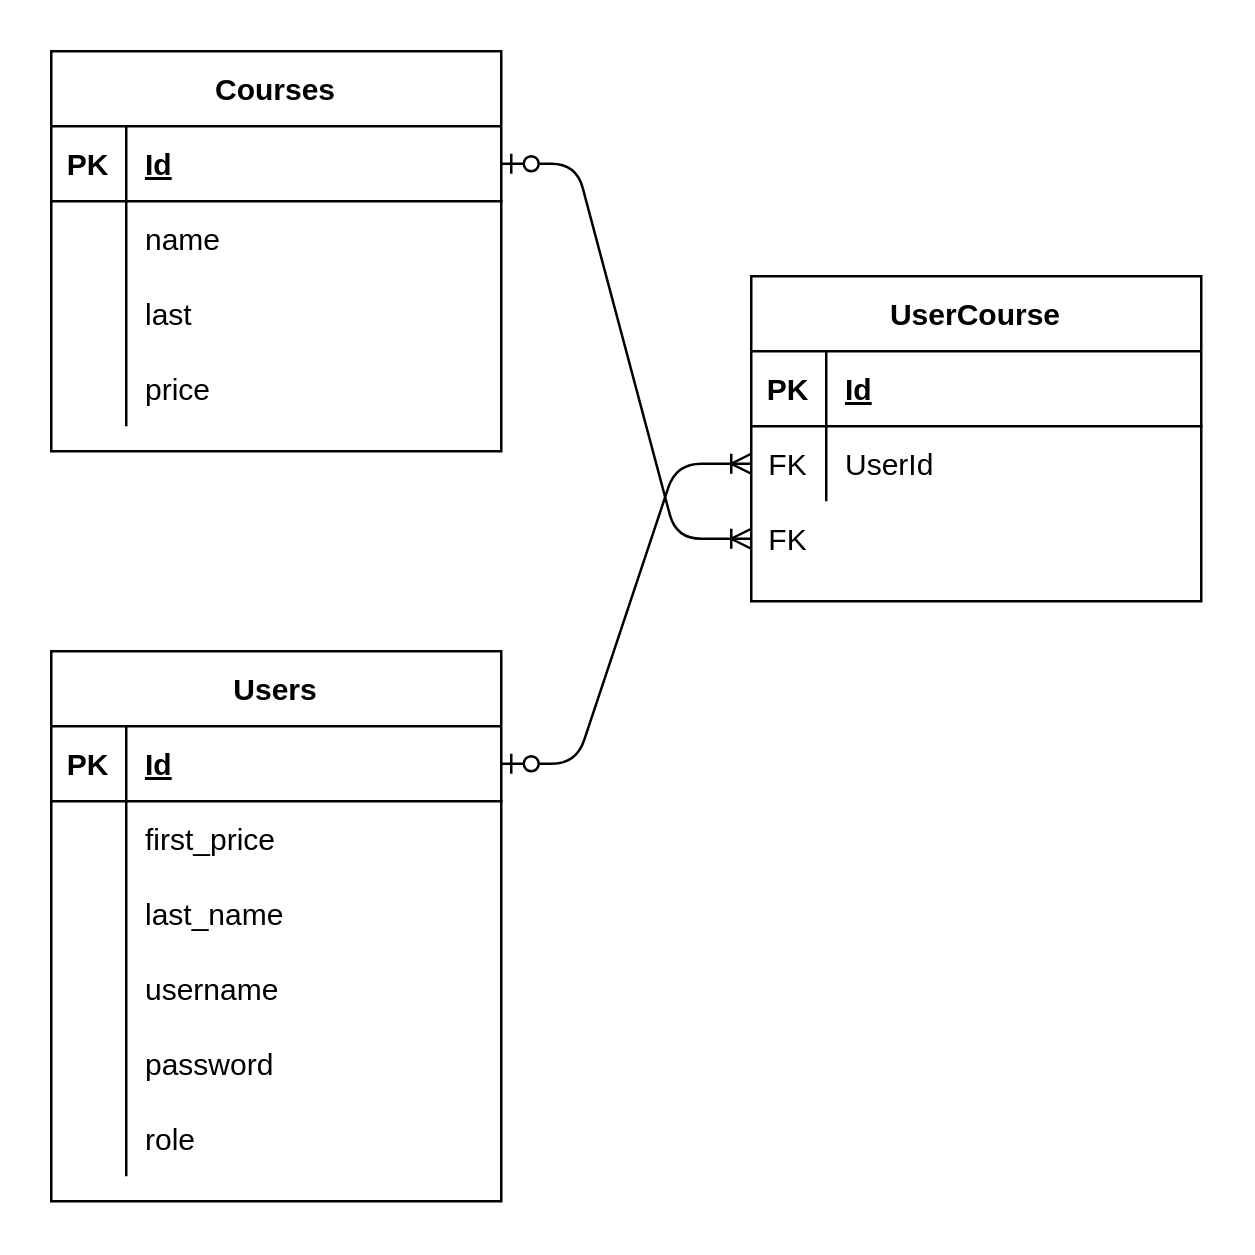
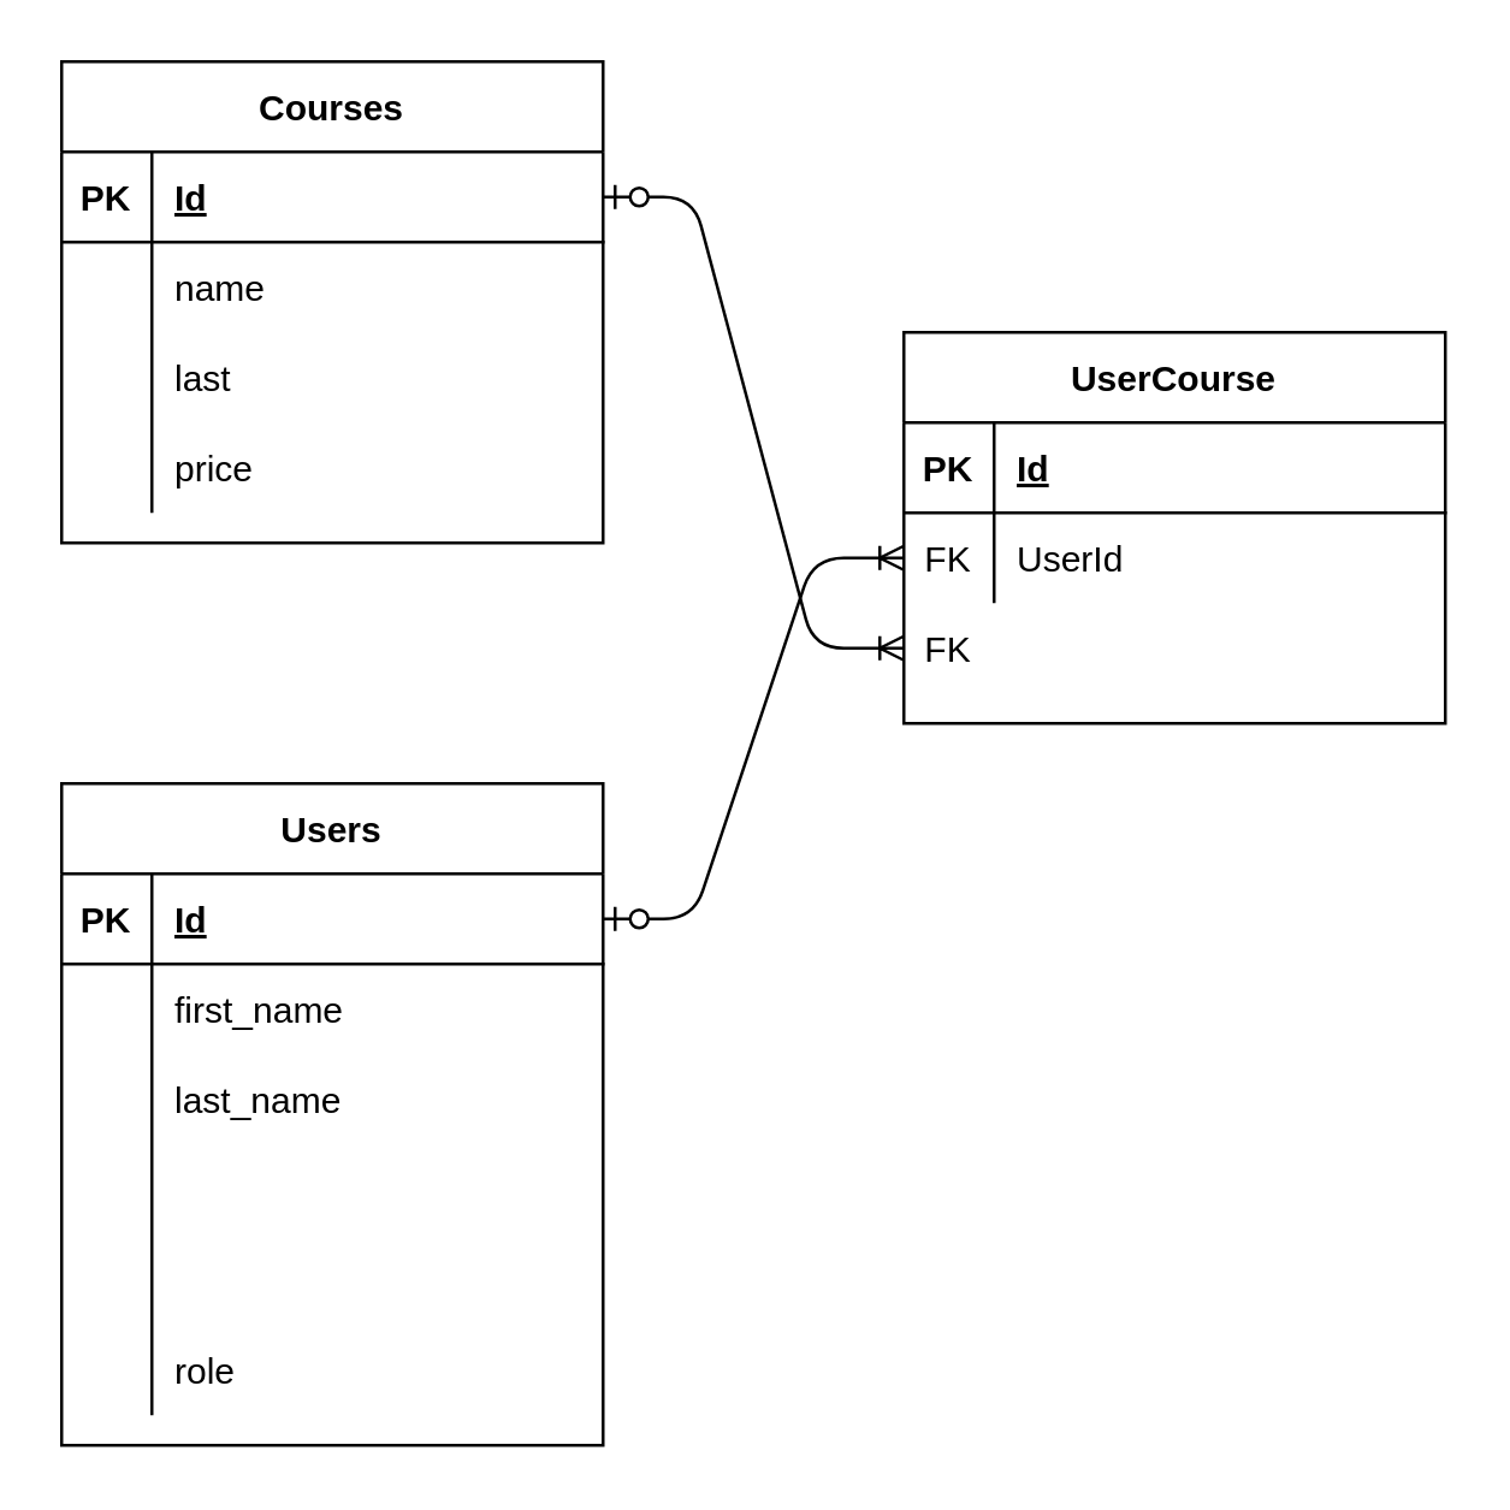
- <mxCell id="32" value="first_price" style="shape=partialRectangle;connectable=0;fillColor=none;top=0;left=0;bottom=0;right=0;align=left;spacingLeft=6;overflow=hidden;" parent="30" vertex="1"><mxGeometry x="30" width="150" height="30" as="geometry" /></mxCell>
+ <mxCell id="32" value="first_name" style="shape=partialRectangle;connectable=0;fillColor=none;top=0;left=0;bottom=0;right=0;align=left;spacingLeft=6;overflow=hidden;" parent="30" vertex="1"><mxGeometry x="30" width="150" height="30" as="geometry" /></mxCell>
- <mxCell id="38" value="username" style="shape=partialRectangle;connectable=0;fillColor=none;top=0;left=0;bottom=0;right=0;align=left;spacingLeft=6;overflow=hidden;" parent="36" vertex="1"><mxGeometry x="30" width="150" height="30" as="geometry" /></mxCell>
- <mxCell id="41" value="password" style="shape=partialRectangle;connectable=0;fillColor=none;top=0;left=0;bottom=0;right=0;align=left;spacingLeft=6;overflow=hidden;" parent="39" vertex="1"><mxGeometry x="30" width="150" height="30" as="geometry" /></mxCell>
